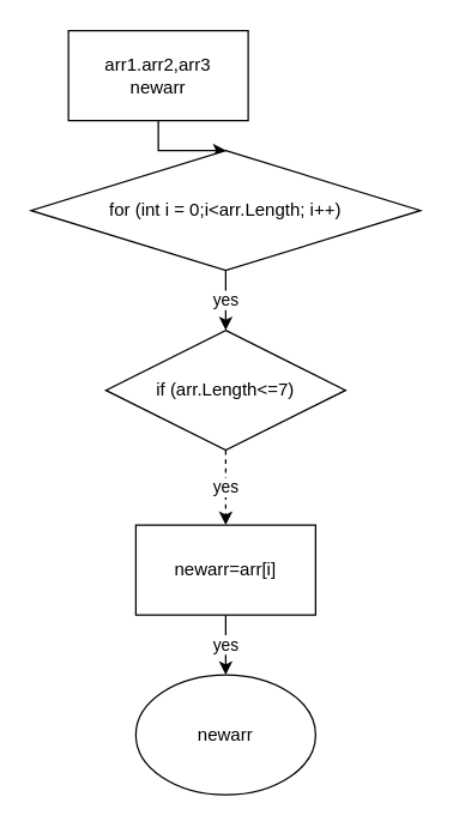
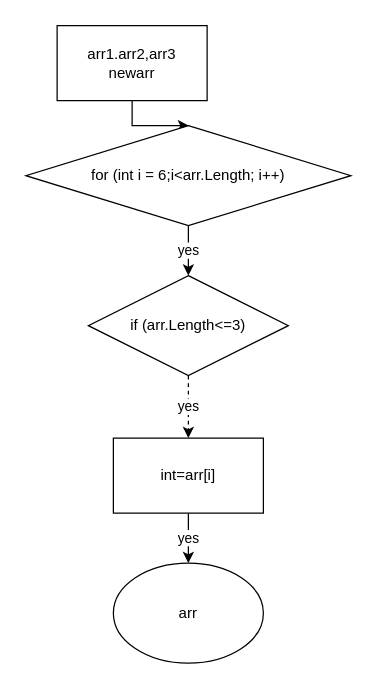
- <mxCell id="5" value="for (int i = 0;i&amp;lt;arr.Length; i++)" style="rhombus;whiteSpace=wrap;html=1;" vertex="1" parent="1"><mxGeometry x="20" y="100" width="260" height="80" as="geometry" /></mxCell>
+ <mxCell id="5" value="for (int i = 6;i&amp;lt;arr.Length; i++)" style="rhombus;whiteSpace=wrap;html=1;" vertex="1" parent="1"><mxGeometry x="20" y="100" width="260" height="80" as="geometry" /></mxCell>
- <mxCell id="7" value="if (arr.Length&amp;lt;=7)" style="rhombus;whiteSpace=wrap;html=1;" vertex="1" parent="1"><mxGeometry x="70" y="220" width="160" height="80" as="geometry" /></mxCell>
+ <mxCell id="7" value="if (arr.Length&amp;lt;=3)" style="rhombus;whiteSpace=wrap;html=1;" vertex="1" parent="1"><mxGeometry x="70" y="220" width="160" height="80" as="geometry" /></mxCell>
- <mxCell id="9" value="newarr=arr[i]" style="rounded=0;whiteSpace=wrap;html=1;" vertex="1" parent="1"><mxGeometry x="90" y="350" width="120" height="60" as="geometry" /></mxCell>
+ <mxCell id="9" value="int=arr[i]" style="rounded=0;whiteSpace=wrap;html=1;" vertex="1" parent="1"><mxGeometry x="90" y="350" width="120" height="60" as="geometry" /></mxCell>
- <mxCell id="10" value="newarr" style="ellipse;whiteSpace=wrap;html=1;" vertex="1" parent="1"><mxGeometry x="90" y="450" width="120" height="80" as="geometry" /></mxCell>
+ <mxCell id="10" value="arr" style="ellipse;whiteSpace=wrap;html=1;" vertex="1" parent="1"><mxGeometry x="90" y="450" width="120" height="80" as="geometry" /></mxCell>
